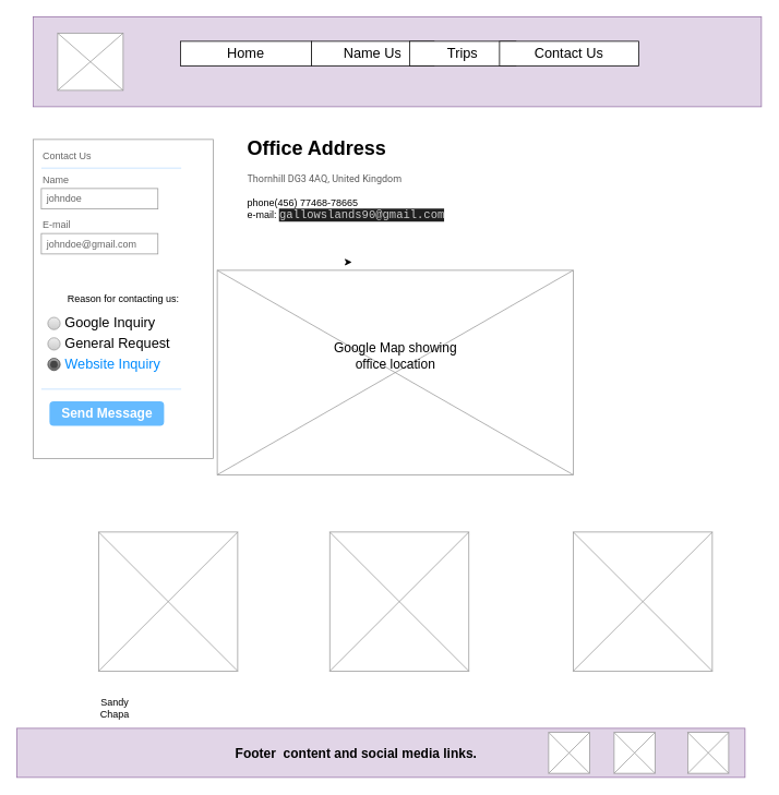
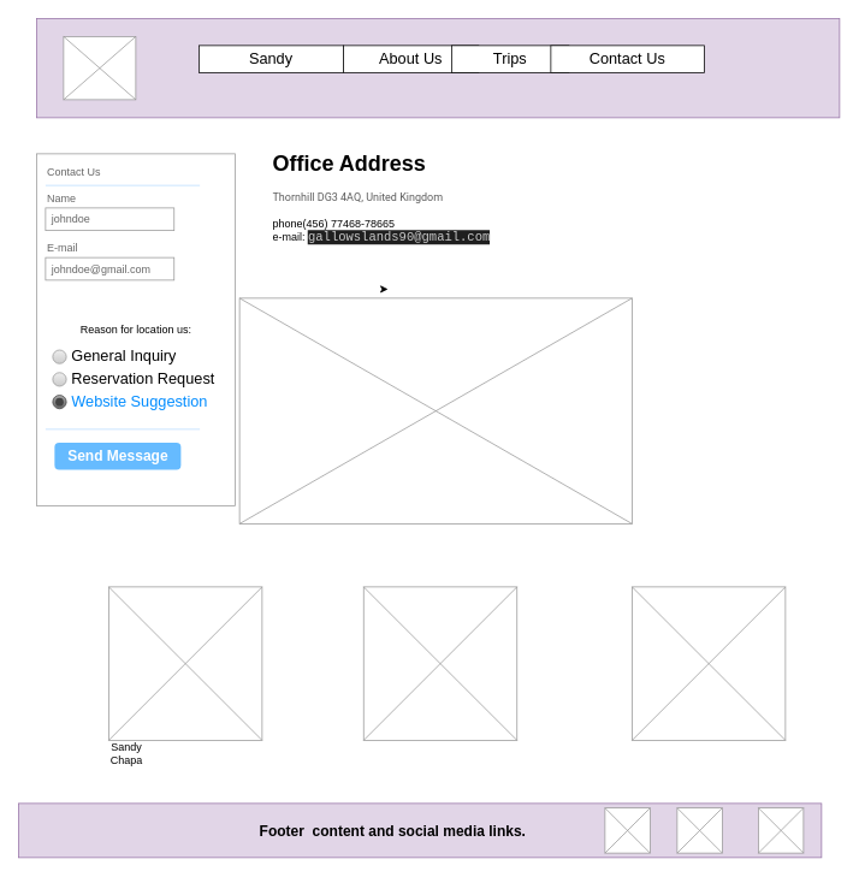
- <mxCell id="4" value="Home" style="text;strokeColor=inherit;align=center;verticalAlign=middle;spacingLeft=10;spacingRight=10;overflow=hidden;points=[[0,0.5],[1,0.5]];portConstraint=eastwest;rotatable=0;whiteSpace=wrap;html=1;fillColor=inherit;fontColor=inherit;fontSize=17;" vertex="1" parent="1"><mxGeometry x="220" y="50" width="160" height="30" as="geometry" /></mxCell>
+ <mxCell id="4" value="Sandy" style="text;strokeColor=inherit;align=center;verticalAlign=middle;spacingLeft=10;spacingRight=10;overflow=hidden;points=[[0,0.5],[1,0.5]];portConstraint=eastwest;rotatable=0;whiteSpace=wrap;html=1;fillColor=inherit;fontColor=inherit;fontSize=17;" vertex="1" parent="1"><mxGeometry x="220" y="50" width="160" height="30" as="geometry" /></mxCell>
- <mxCell id="5" value="Name Us" style="text;strokeColor=inherit;align=center;verticalAlign=middle;spacingLeft=10;spacingRight=10;overflow=hidden;points=[[0,0.5],[1,0.5]];portConstraint=eastwest;rotatable=0;whiteSpace=wrap;html=1;fillColor=inherit;fontColor=inherit;fontSize=17;" vertex="1" parent="1"><mxGeometry x="380" y="50" width="150" height="30" as="geometry" /></mxCell>
+ <mxCell id="5" value="About Us" style="text;strokeColor=inherit;align=center;verticalAlign=middle;spacingLeft=10;spacingRight=10;overflow=hidden;points=[[0,0.5],[1,0.5]];portConstraint=eastwest;rotatable=0;whiteSpace=wrap;html=1;fillColor=inherit;fontColor=inherit;fontSize=17;" vertex="1" parent="1"><mxGeometry x="380" y="50" width="150" height="30" as="geometry" /></mxCell>
- <mxCell id="13" value="Reason for contacting us:" style="strokeWidth=1;shadow=0;dashed=0;align=center;html=1;shape=mxgraph.mockup.forms.rrect;rSize=0;strokeColor=#999999;fillColor=#ffffff;" vertex="1" parent="1"><mxGeometry x="40" y="170" width="220" height="390" as="geometry" /></mxCell>
+ <mxCell id="13" value="Reason for location us:" style="strokeWidth=1;shadow=0;dashed=0;align=center;html=1;shape=mxgraph.mockup.forms.rrect;rSize=0;strokeColor=#999999;fillColor=#ffffff;" vertex="1" parent="1"><mxGeometry x="40" y="170" width="220" height="390" as="geometry" /></mxCell>
- <mxCell id="29" value="Google Inquiry" style="text;strokeColor=none;align=left;verticalAlign=middle;spacingLeft=27;spacingRight=10;overflow=hidden;points=[[0,0.5],[1,0.5]];portConstraint=eastwest;rotatable=0;whiteSpace=wrap;html=1;fillColor=none;fontColor=inherit;fontSize=17;" vertex="1" parent="13"><mxGeometry x="10" y="210" width="210" height="30" as="geometry" /></mxCell>
+ <mxCell id="29" value="General Inquiry" style="text;strokeColor=none;align=left;verticalAlign=middle;spacingLeft=27;spacingRight=10;overflow=hidden;points=[[0,0.5],[1,0.5]];portConstraint=eastwest;rotatable=0;whiteSpace=wrap;html=1;fillColor=none;fontColor=inherit;fontSize=17;" vertex="1" parent="13"><mxGeometry x="10" y="210" width="210" height="30" as="geometry" /></mxCell>
- <mxCell id="24" value="General Request" style="text;strokeColor=none;align=left;verticalAlign=middle;spacingLeft=27;spacingRight=10;overflow=hidden;points=[[0,0.5],[1,0.5]];portConstraint=eastwest;rotatable=0;whiteSpace=wrap;html=1;rSize=5;fillColor=none;fontColor=inherit;fontSize=17;" vertex="1" parent="13"><mxGeometry x="10" y="210" width="210" height="80" as="geometry" /></mxCell>
+ <mxCell id="24" value="Reservation Request" style="text;strokeColor=none;align=left;verticalAlign=middle;spacingLeft=27;spacingRight=10;overflow=hidden;points=[[0,0.5],[1,0.5]];portConstraint=eastwest;rotatable=0;whiteSpace=wrap;html=1;rSize=5;fillColor=none;fontColor=inherit;fontSize=17;" vertex="1" parent="13"><mxGeometry x="10" y="210" width="210" height="80" as="geometry" /></mxCell>
- <mxCell id="32" value="Google Map showing office location" style="text;html=1;align=center;verticalAlign=middle;whiteSpace=wrap;rounded=0;fontSize=16;" vertex="1" parent="1"><mxGeometry x="398.75" y="380" width="167.5" height="110" as="geometry" /></mxCell>
- <mxCell id="26" value="Website Inquiry" style="text;strokeColor=none;align=left;verticalAlign=middle;spacingLeft=27;spacingRight=10;overflow=hidden;points=[[0,0.5],[1,0.5]];portConstraint=eastwest;rotatable=0;whiteSpace=wrap;html=1;rSize=5;fillColor=none;fontColor=#008CFF;fontSize=17;" vertex="1" parent="24"><mxGeometry y="50" width="210" height="30" as="geometry" /></mxCell>
+ <mxCell id="26" value="Website Suggestion" style="text;strokeColor=none;align=left;verticalAlign=middle;spacingLeft=27;spacingRight=10;overflow=hidden;points=[[0,0.5],[1,0.5]];portConstraint=eastwest;rotatable=0;whiteSpace=wrap;html=1;rSize=5;fillColor=none;fontColor=#008CFF;fontSize=17;" vertex="1" parent="24"><mxGeometry y="50" width="210" height="30" as="geometry" /></mxCell>
- <mxCell id="38" value="Sandy Chapa" style="text;html=1;align=center;verticalAlign=middle;whiteSpace=wrap;rounded=0;" vertex="1" parent="1"><mxGeometry x="110" y="850" width="60" height="30" as="geometry" /></mxCell>
+ <mxCell id="38" value="Sandy Chapa" style="text;html=1;align=center;verticalAlign=middle;whiteSpace=wrap;rounded=0;" vertex="1" parent="1"><mxGeometry x="110" y="820" width="60" height="30" as="geometry" /></mxCell>
